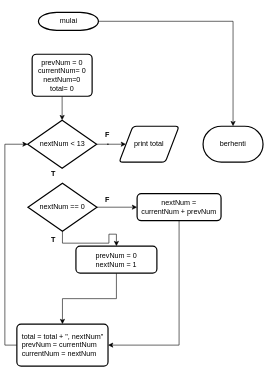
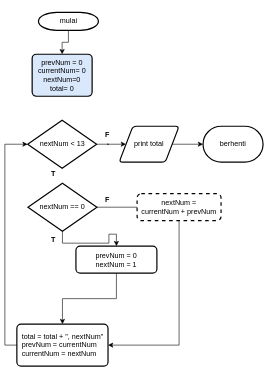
- <mxCell id="2" value="" style="edgeStyle=orthogonalEdgeStyle;rounded=0;orthogonalLoop=1;jettySize=auto;html=1;" parent="1" source="3" target="7" edge="1"><mxGeometry relative="1" as="geometry"><mxPoint x="96" y="105" as="targetPoint" /></mxGeometry></mxCell>
+ <mxCell id="2" value="" style="edgeStyle=orthogonalEdgeStyle;rounded=0;orthogonalLoop=1;jettySize=auto;html=1;entryX=0.5;entryY=0;entryDx=0;entryDy=0;" parent="1" source="3" target="10" edge="1"><mxGeometry relative="1" as="geometry"><mxPoint x="96" y="105" as="targetPoint" /></mxGeometry></mxCell>
- <mxCell id="10" value="&lt;div&gt;prevNum = 0&lt;/div&gt;&lt;div&gt;currentNum= 0&lt;/div&gt;&lt;div&gt;nextNum=0&lt;/div&gt;&lt;div&gt;total= 0&lt;/div&gt;" style="rounded=1;whiteSpace=wrap;html=1;absoluteArcSize=1;arcSize=14;strokeWidth=2;" parent="1" vertex="1"><mxGeometry x="46" y="90" width="100" height="70" as="geometry" /></mxCell>
+ <mxCell id="10" value="&lt;div&gt;prevNum = 0&lt;/div&gt;&lt;div&gt;currentNum= 0&lt;/div&gt;&lt;div&gt;nextNum=0&lt;/div&gt;&lt;div&gt;total= 0&lt;/div&gt;" style="rounded=1;whiteSpace=wrap;html=1;absoluteArcSize=1;arcSize=14;strokeWidth=2;fillColor=#dae8fc;" parent="1" vertex="1"><mxGeometry x="46" y="90" width="100" height="70" as="geometry" /></mxCell>
- <mxCell id="4" value="" style="edgeStyle=orthogonalEdgeStyle;rounded=0;orthogonalLoop=1;jettySize=auto;html=1;exitX=0.5;exitY=1;exitDx=0;exitDy=0;" parent="1" source="10" target="6" edge="1"><mxGeometry relative="1" as="geometry"><mxPoint x="96" y="165" as="sourcePoint" /></mxGeometry></mxCell>
+ <mxCell id="8" style="edgeStyle=orthogonalEdgeStyle;rounded=0;orthogonalLoop=1;jettySize=auto;html=1;exitX=1;exitY=0.5;exitDx=0;exitDy=0;entryX=0;entryY=0.5;entryDx=0;entryDy=0;entryPerimeter=0;" parent="1" source="9" target="7" edge="1"><mxGeometry relative="1" as="geometry"><mxPoint x="331" y="240" as="targetPoint" /></mxGeometry></mxCell>
- <mxCell id="12" style="edgeStyle=orthogonalEdgeStyle;rounded=0;orthogonalLoop=1;jettySize=auto;html=1;exitX=1;exitY=0.5;exitDx=0;exitDy=0;entryX=0;entryY=0.5;entryDx=0;entryDy=0;" parent="1" source="13" target="17" edge="1"><mxGeometry relative="1" as="geometry" /></mxCell>
+ <mxCell id="12" style="edgeStyle=orthogonalEdgeStyle;rounded=0;orthogonalLoop=1;jettySize=auto;html=1;exitX=1;exitY=0.5;exitDx=0;exitDy=0;entryX=0;entryY=0.5;entryDx=0;entryDy=0;endArrow=none;" parent="1" source="13" target="17" edge="1"><mxGeometry relative="1" as="geometry" /></mxCell>
- <mxCell id="17" value="&lt;div&gt;nextNum = &lt;br&gt;&lt;/div&gt;&lt;div&gt;currentNum + prevNum &lt;/div&gt;" style="rounded=1;whiteSpace=wrap;html=1;absoluteArcSize=1;arcSize=14;strokeWidth=2;align=center;" parent="1" vertex="1"><mxGeometry x="221" y="322.5" width="140" height="45" as="geometry" /></mxCell>
+ <mxCell id="17" value="&lt;div&gt;nextNum = &lt;br&gt;&lt;/div&gt;&lt;div&gt;currentNum + prevNum &lt;/div&gt;" style="rounded=1;whiteSpace=wrap;html=1;absoluteArcSize=1;arcSize=14;strokeWidth=2;align=center;dashed=1;" parent="1" vertex="1"><mxGeometry x="221" y="322.5" width="140" height="45" as="geometry" /></mxCell>
